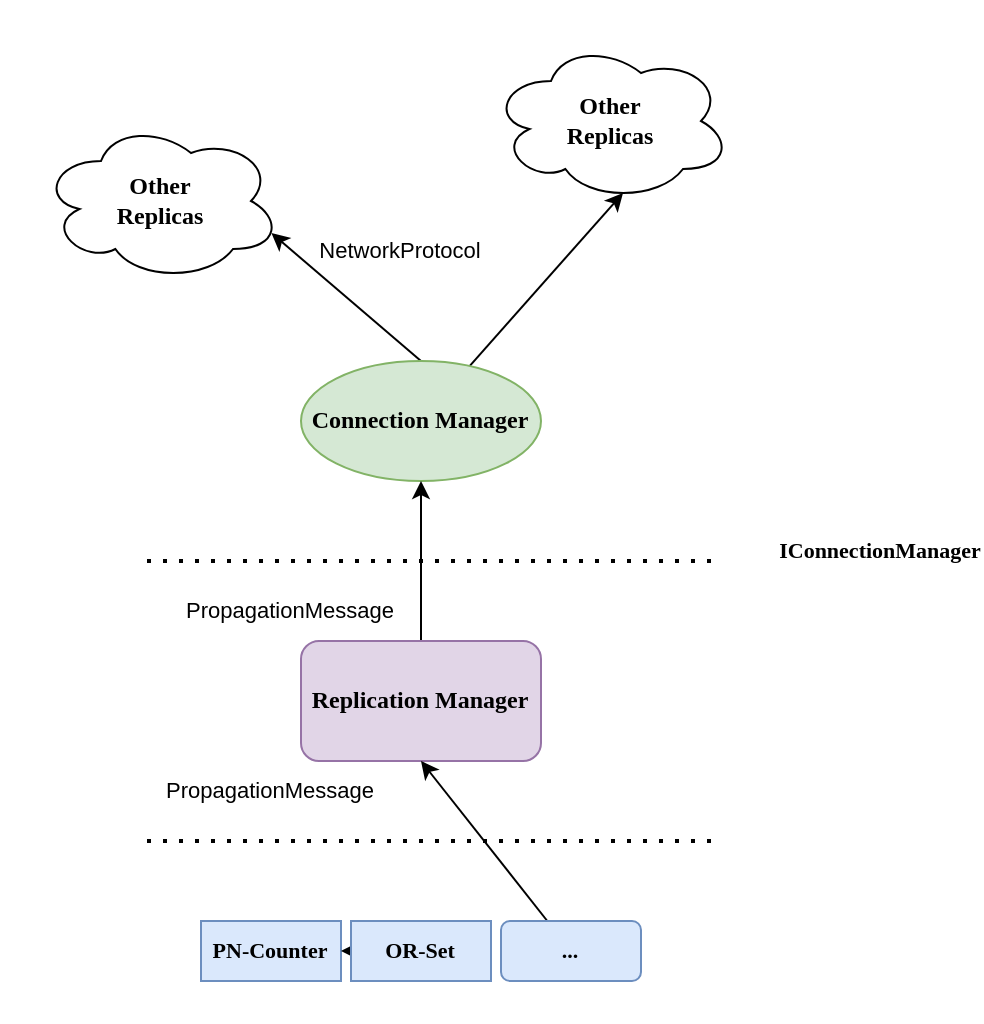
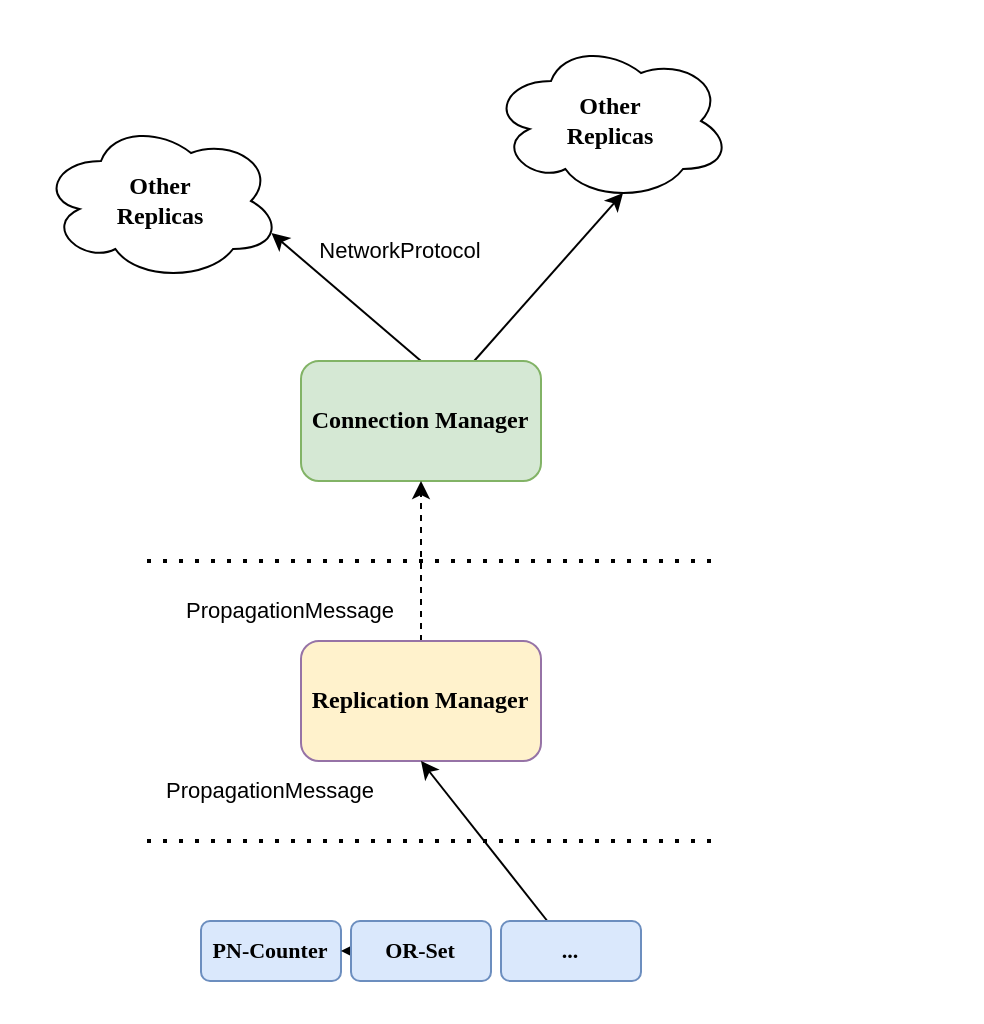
- <mxCell id="4" value="&lt;font face=&quot;Verdana&quot;&gt;&lt;b&gt;Connection Manager&lt;/b&gt;&lt;/font&gt;" style="ellipse;whiteSpace=wrap;html=1;fillColor=#d5e8d4;strokeColor=#82b366;" vertex="1" parent="1"><mxGeometry x="150" y="180" width="120" height="60" as="geometry" /></mxCell>
+ <mxCell id="4" value="&lt;font face=&quot;Verdana&quot;&gt;&lt;b&gt;Connection Manager&lt;/b&gt;&lt;/font&gt;" style="rounded=1;whiteSpace=wrap;html=1;fillColor=#d5e8d4;strokeColor=#82b366;" vertex="1" parent="1"><mxGeometry x="150" y="180" width="120" height="60" as="geometry" /></mxCell>
- <mxCell id="16" value="&lt;b&gt;IConnectionManager&lt;/b&gt;" style="text;html=1;strokeColor=none;fillColor=none;align=center;verticalAlign=middle;whiteSpace=wrap;rounded=0;fontFamily=Verdana;fontSize=11;" vertex="1" parent="1"><mxGeometry x="410" y="260" width="60" height="30" as="geometry" /></mxCell>
- <mxCell id="5" style="edgeStyle=none;rounded=0;orthogonalLoop=1;jettySize=auto;html=1;entryX=0.5;entryY=1;entryDx=0;entryDy=0;fontFamily=Verdana;fontSize=11;" edge="1" parent="1" source="6" target="4"><mxGeometry relative="1" as="geometry" /></mxCell>
+ <mxCell id="5" style="edgeStyle=none;rounded=0;orthogonalLoop=1;jettySize=auto;html=1;entryX=0.5;entryY=1;entryDx=0;entryDy=0;fontFamily=Verdana;fontSize=11;dashed=1;" edge="1" parent="1" source="6" target="4"><mxGeometry relative="1" as="geometry" /></mxCell>
- <mxCell id="6" value="&lt;b style=&quot;font-family: Verdana;&quot;&gt;Replication Manager&lt;/b&gt;" style="rounded=1;whiteSpace=wrap;html=1;fillColor=#e1d5e7;strokeColor=#9673a6;" vertex="1" parent="1"><mxGeometry x="150" y="320" width="120" height="60" as="geometry" /></mxCell>
+ <mxCell id="6" value="&lt;b style=&quot;font-family: Verdana;&quot;&gt;Replication Manager&lt;/b&gt;" style="rounded=1;whiteSpace=wrap;html=1;fillColor=#fff2cc;strokeColor=#9673a6;" vertex="1" parent="1"><mxGeometry x="150" y="320" width="120" height="60" as="geometry" /></mxCell>
- <mxCell id="9" value="&lt;p&gt;&lt;font size=&quot;1&quot; style=&quot;&quot; face=&quot;Verdana&quot;&gt;&lt;b style=&quot;font-size: 11px;&quot;&gt;PN-Counter&lt;/b&gt;&lt;/font&gt;&lt;/p&gt;" style="whiteSpace=wrap;html=1;fillColor=#dae8fc;strokeColor=#6c8ebf;rounded=0;" vertex="1" parent="1"><mxGeometry x="100" y="460" width="70" height="30" as="geometry" /></mxCell>
+ <mxCell id="9" value="&lt;p&gt;&lt;font size=&quot;1&quot; style=&quot;&quot; face=&quot;Verdana&quot;&gt;&lt;b style=&quot;font-size: 11px;&quot;&gt;PN-Counter&lt;/b&gt;&lt;/font&gt;&lt;/p&gt;" style="rounded=1;whiteSpace=wrap;html=1;fillColor=#dae8fc;strokeColor=#6c8ebf;" vertex="1" parent="1"><mxGeometry x="100" y="460" width="70" height="30" as="geometry" /></mxCell>
- <mxCell id="11" value="&lt;b style=&quot;font-family: Verdana; font-size: 11px;&quot;&gt;OR-Set&lt;/b&gt;" style="whiteSpace=wrap;html=1;fillColor=#dae8fc;strokeColor=#6c8ebf;rounded=0;" vertex="1" parent="1"><mxGeometry x="175" y="460" width="70" height="30" as="geometry" /></mxCell>
+ <mxCell id="11" value="&lt;b style=&quot;font-family: Verdana; font-size: 11px;&quot;&gt;OR-Set&lt;/b&gt;" style="rounded=1;whiteSpace=wrap;html=1;fillColor=#dae8fc;strokeColor=#6c8ebf;" vertex="1" parent="1"><mxGeometry x="175" y="460" width="70" height="30" as="geometry" /></mxCell>
